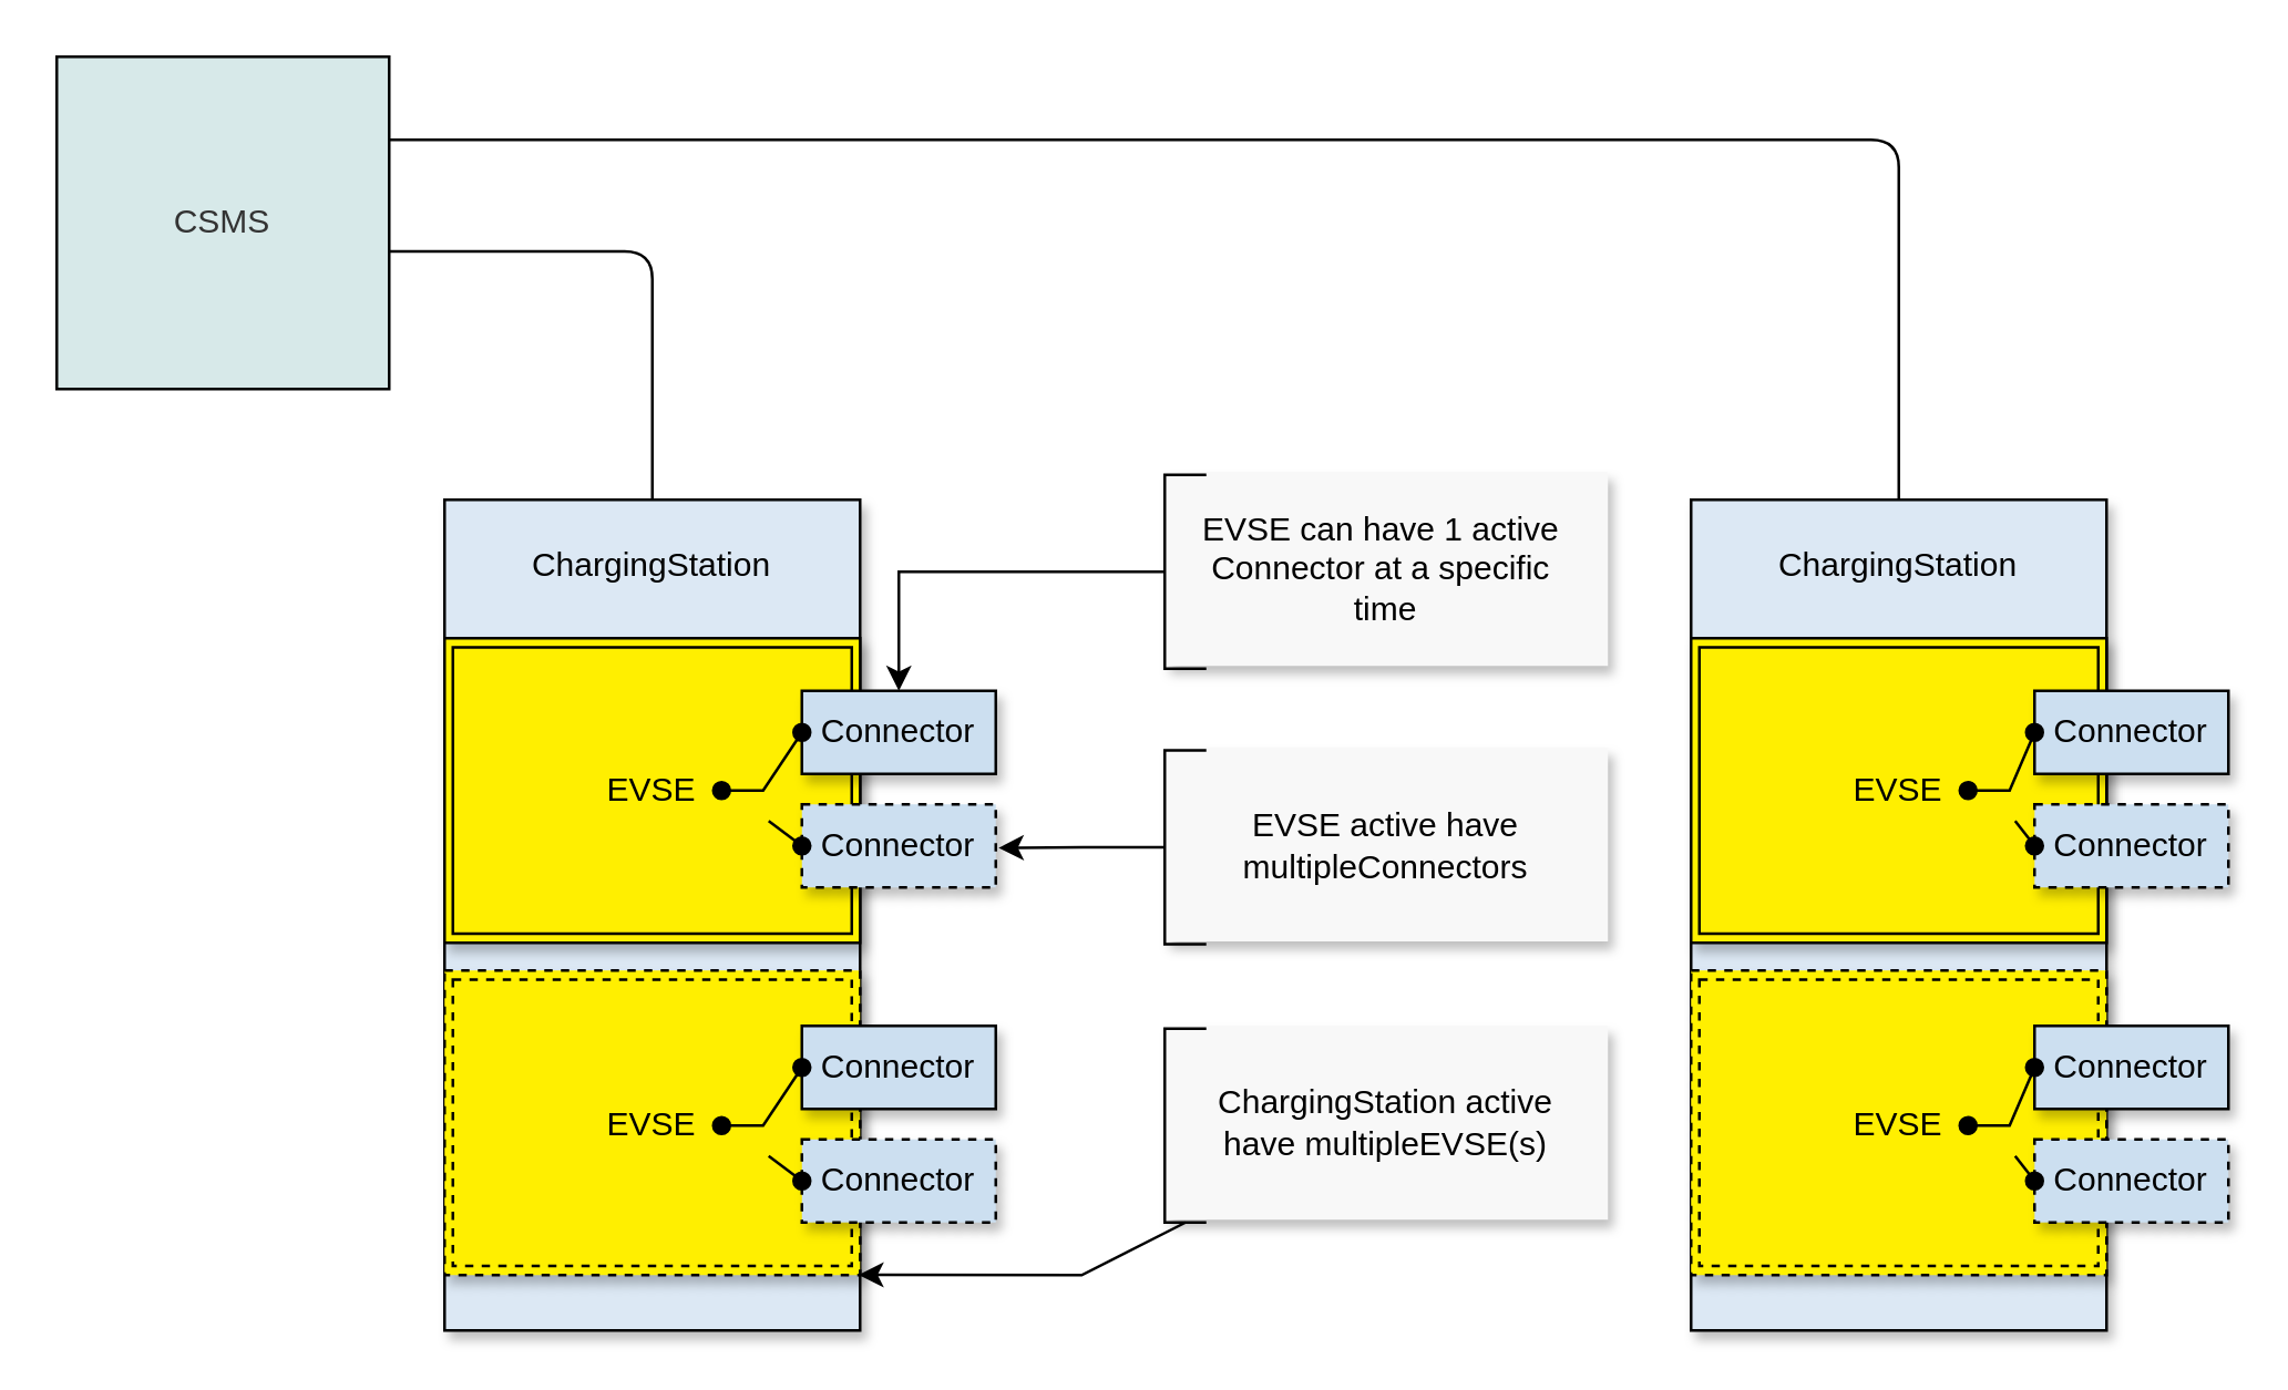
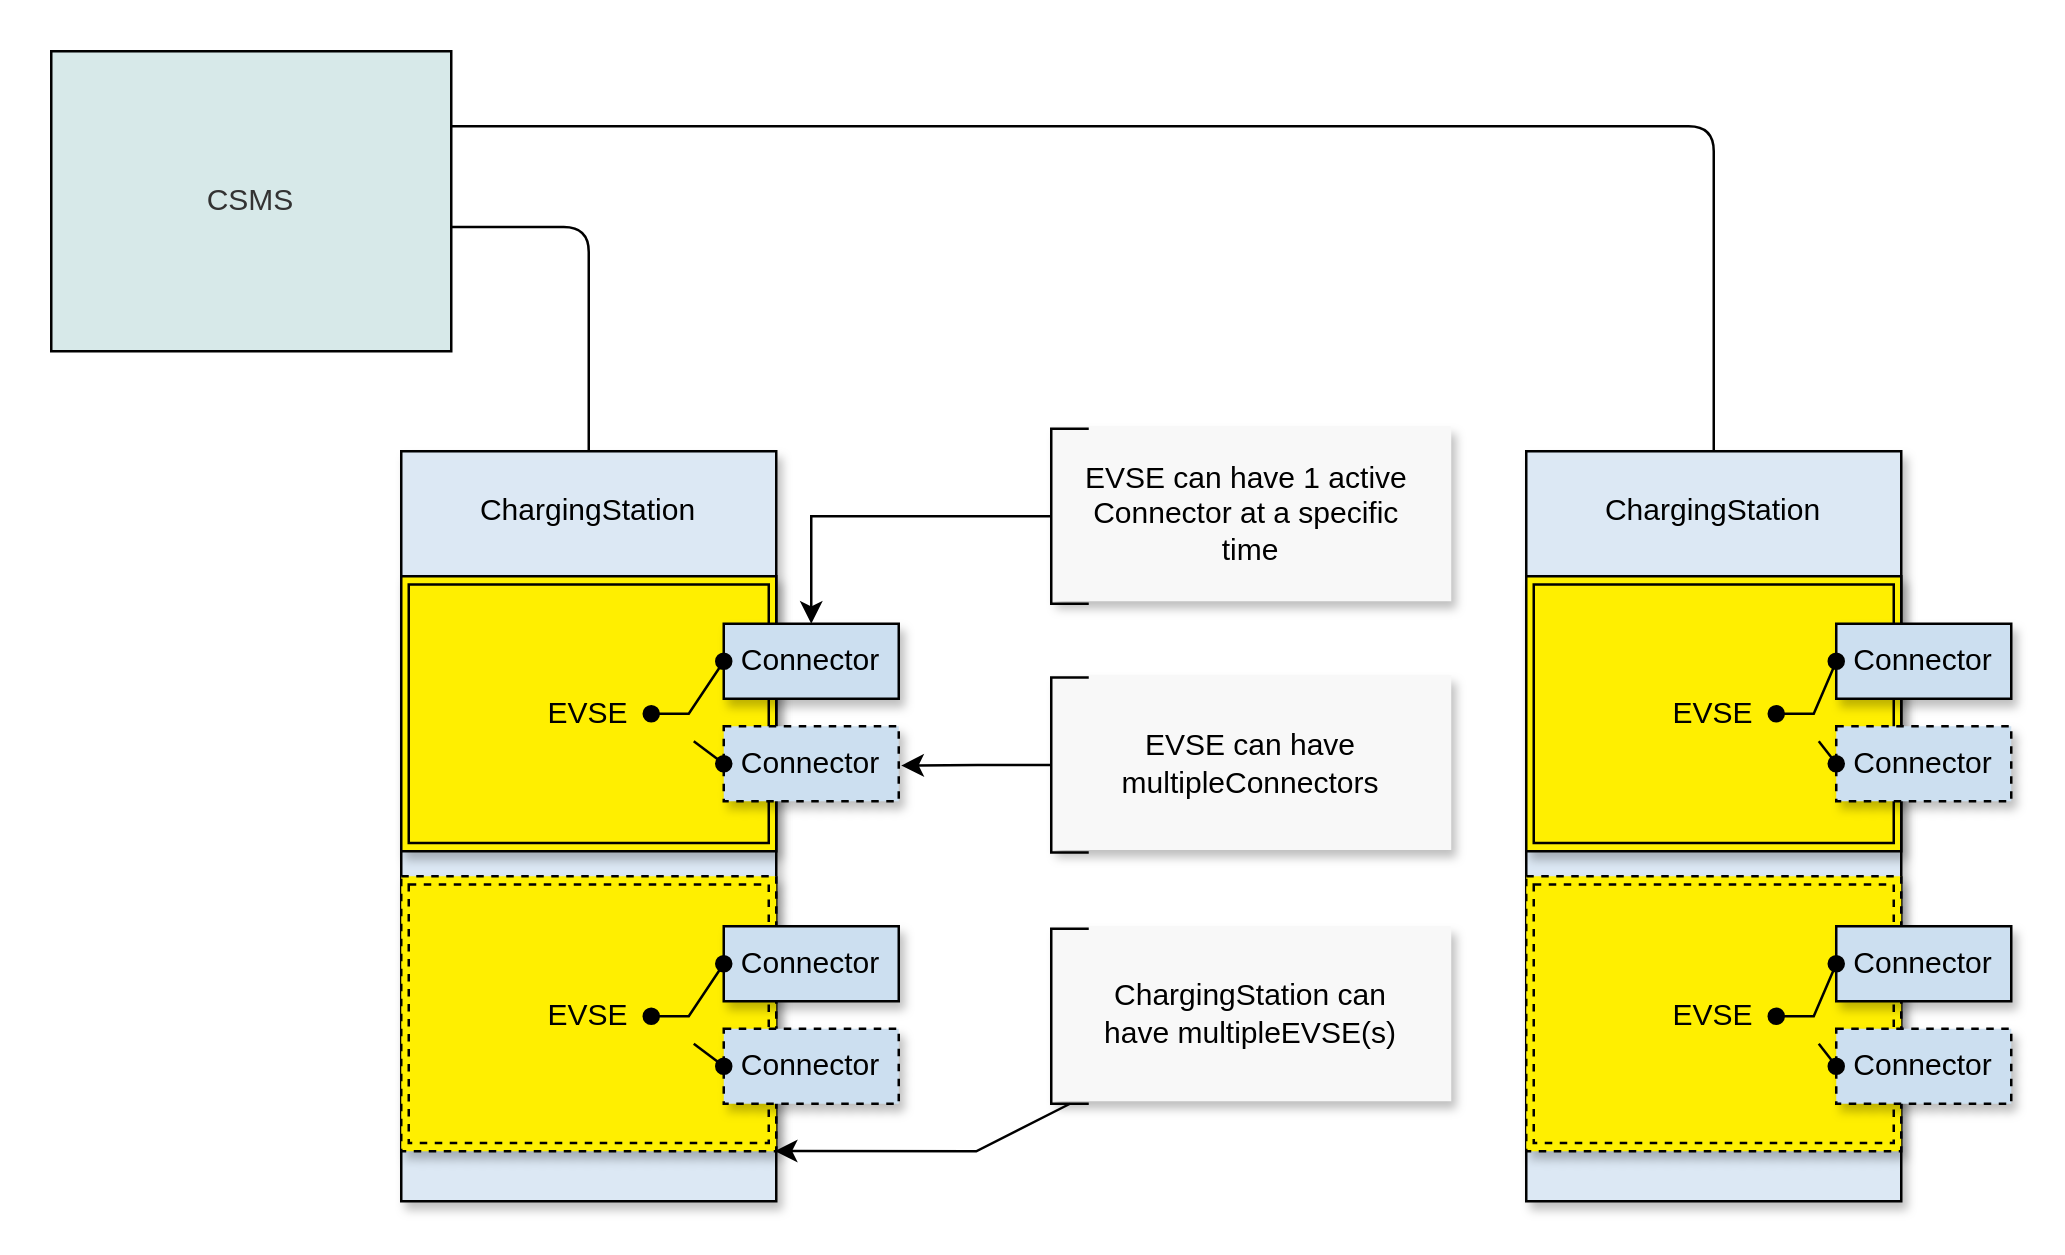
- <mxCell id="8" value="CSMS" style="rounded=0;whiteSpace=wrap;html=1;fillColor=#d7e9e9;fontColor=#333333;strokeColor=#000000;strokeWidth=1;" vertex="1" parent="1"><mxGeometry x="20" y="20" width="120" height="120" as="geometry" /></mxCell>
+ <mxCell id="8" value="CSMS" style="rounded=0;whiteSpace=wrap;html=1;fillColor=#d7e9e9;fontColor=#333333;strokeColor=#000000;strokeWidth=1;" vertex="1" parent="1"><mxGeometry x="20" y="20" width="160" height="120" as="geometry" /></mxCell>
- <mxCell id="44" value="&lt;span style=&quot;text-wrap: nowrap;&quot;&gt;EVSE active have&lt;/span&gt;&lt;div&gt;&lt;span style=&quot;text-wrap: nowrap;&quot;&gt;multipleConnectors&lt;/span&gt;&lt;/div&gt;" style="rounded=0;whiteSpace=wrap;html=1;strokeColor=none;shadow=1;fillColor=#f8f8f8;" vertex="1" parent="43"><mxGeometry width="160" height="70" as="geometry" /></mxCell>
+ <mxCell id="44" value="&lt;span style=&quot;text-wrap: nowrap;&quot;&gt;EVSE can have&lt;/span&gt;&lt;div&gt;&lt;span style=&quot;text-wrap: nowrap;&quot;&gt;multipleConnectors&lt;/span&gt;&lt;/div&gt;" style="rounded=0;whiteSpace=wrap;html=1;strokeColor=none;shadow=1;fillColor=#f8f8f8;" vertex="1" parent="43"><mxGeometry width="160" height="70" as="geometry" /></mxCell>
- <mxCell id="48" value="&lt;span style=&quot;text-wrap: nowrap;&quot;&gt;ChargingStation active&lt;/span&gt;&lt;div&gt;&lt;span style=&quot;text-wrap: nowrap;&quot;&gt;have multipleEVSE(s)&lt;/span&gt;&lt;/div&gt;" style="rounded=0;whiteSpace=wrap;html=1;strokeColor=none;shadow=1;fillColor=#f8f8f8;" vertex="1" parent="47"><mxGeometry width="160" height="70" as="geometry" /></mxCell>
+ <mxCell id="48" value="&lt;span style=&quot;text-wrap: nowrap;&quot;&gt;ChargingStation can&lt;/span&gt;&lt;div&gt;&lt;span style=&quot;text-wrap: nowrap;&quot;&gt;have multipleEVSE(s)&lt;/span&gt;&lt;/div&gt;" style="rounded=0;whiteSpace=wrap;html=1;strokeColor=none;shadow=1;fillColor=#f8f8f8;" vertex="1" parent="47"><mxGeometry width="160" height="70" as="geometry" /></mxCell>
